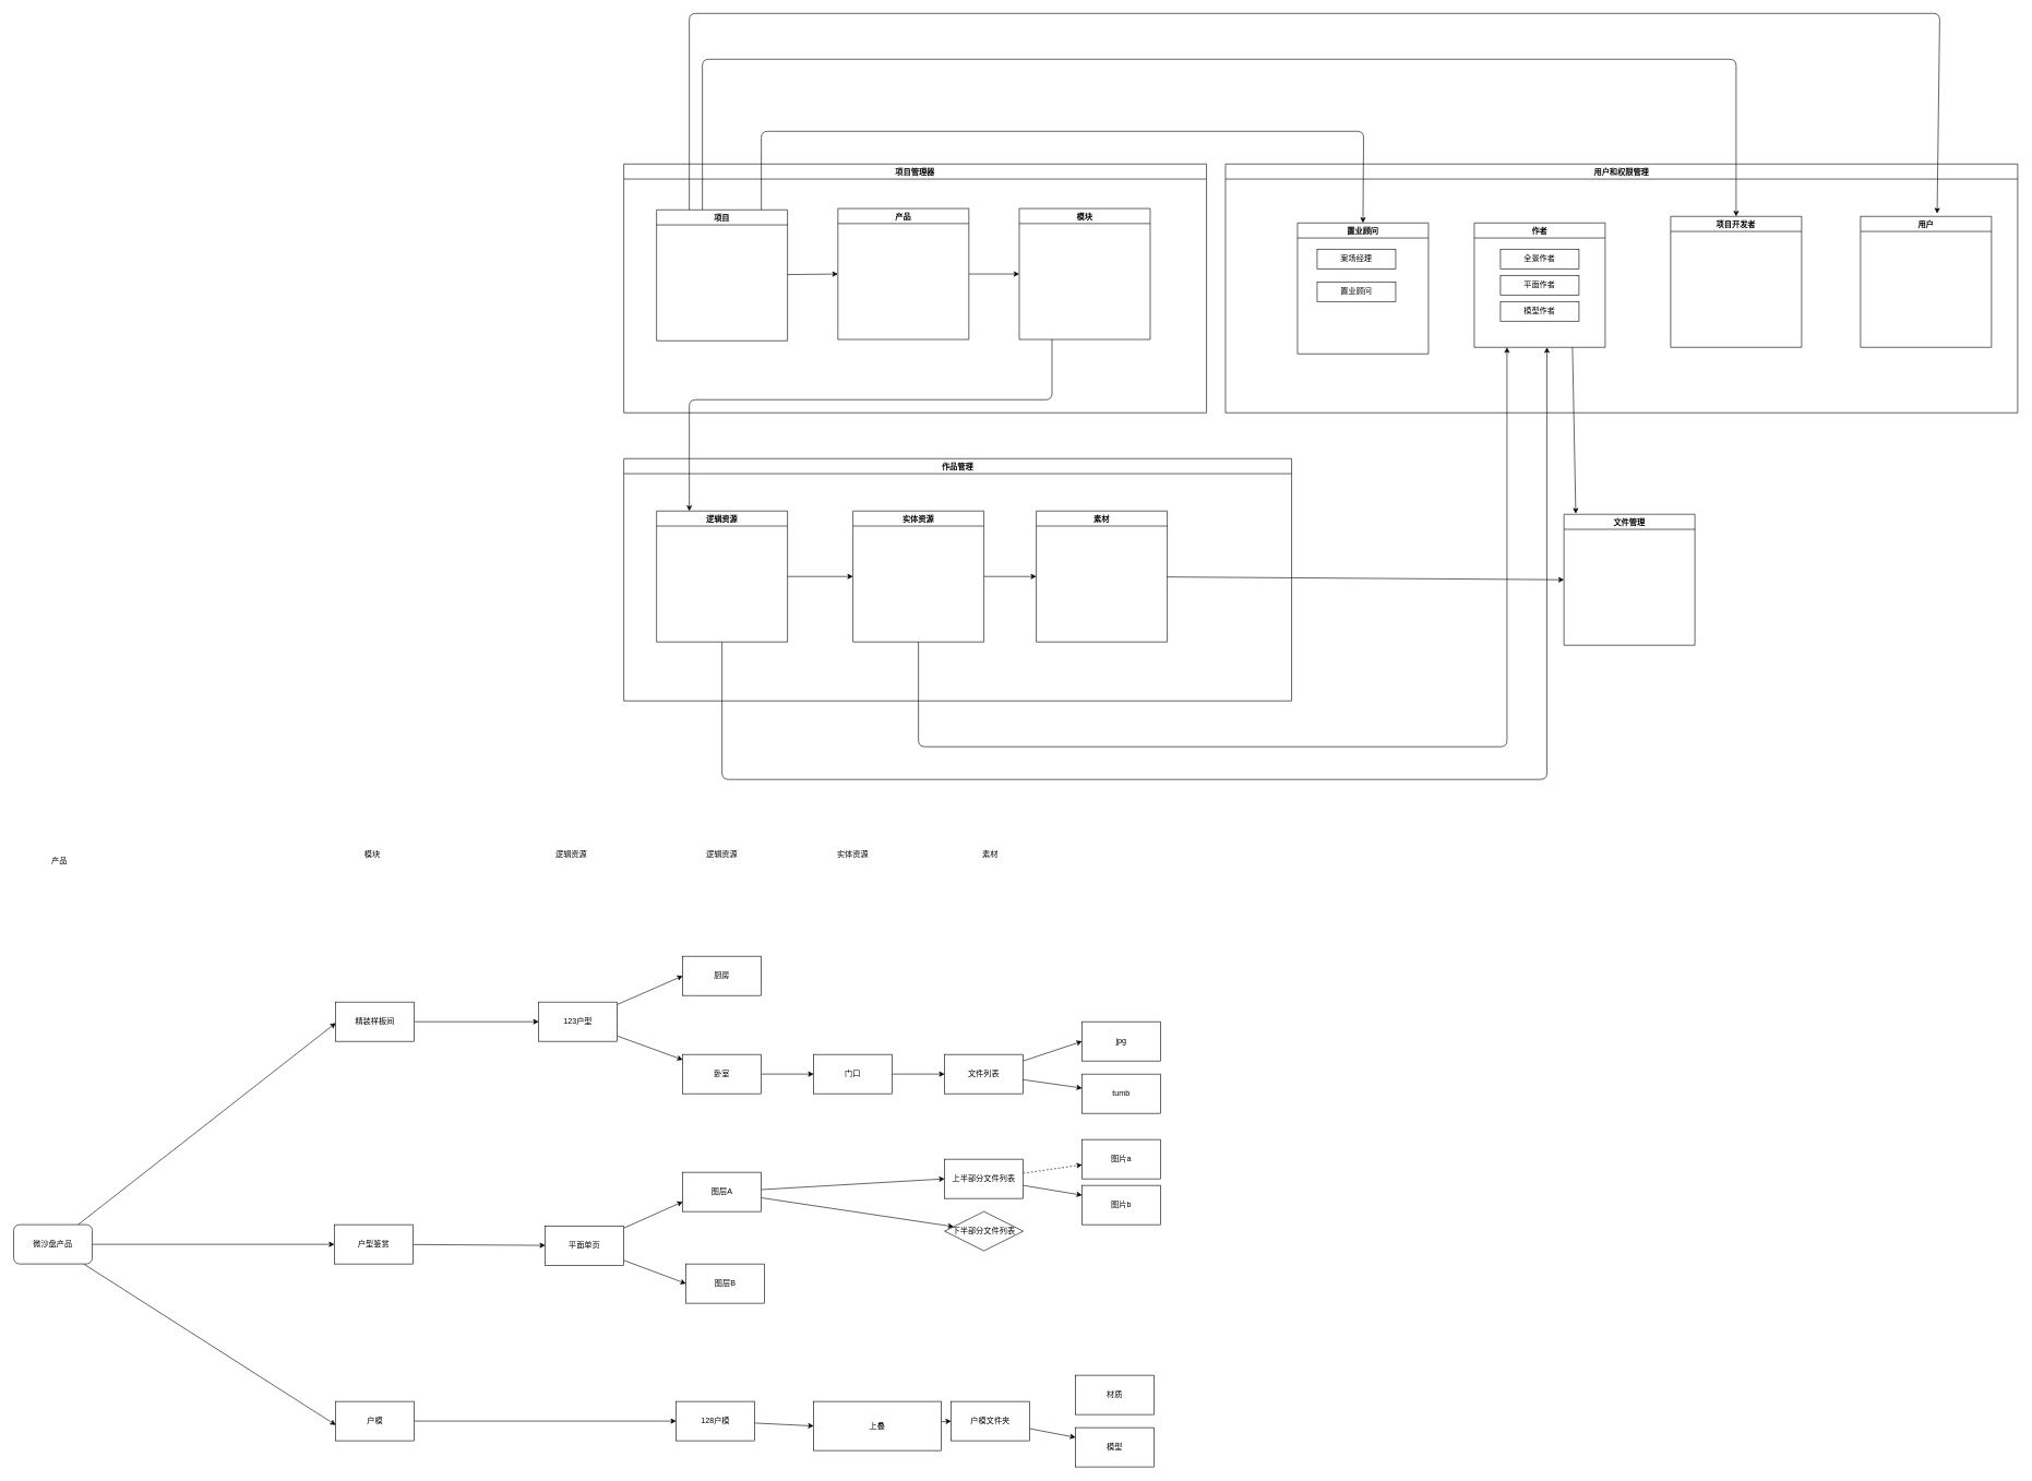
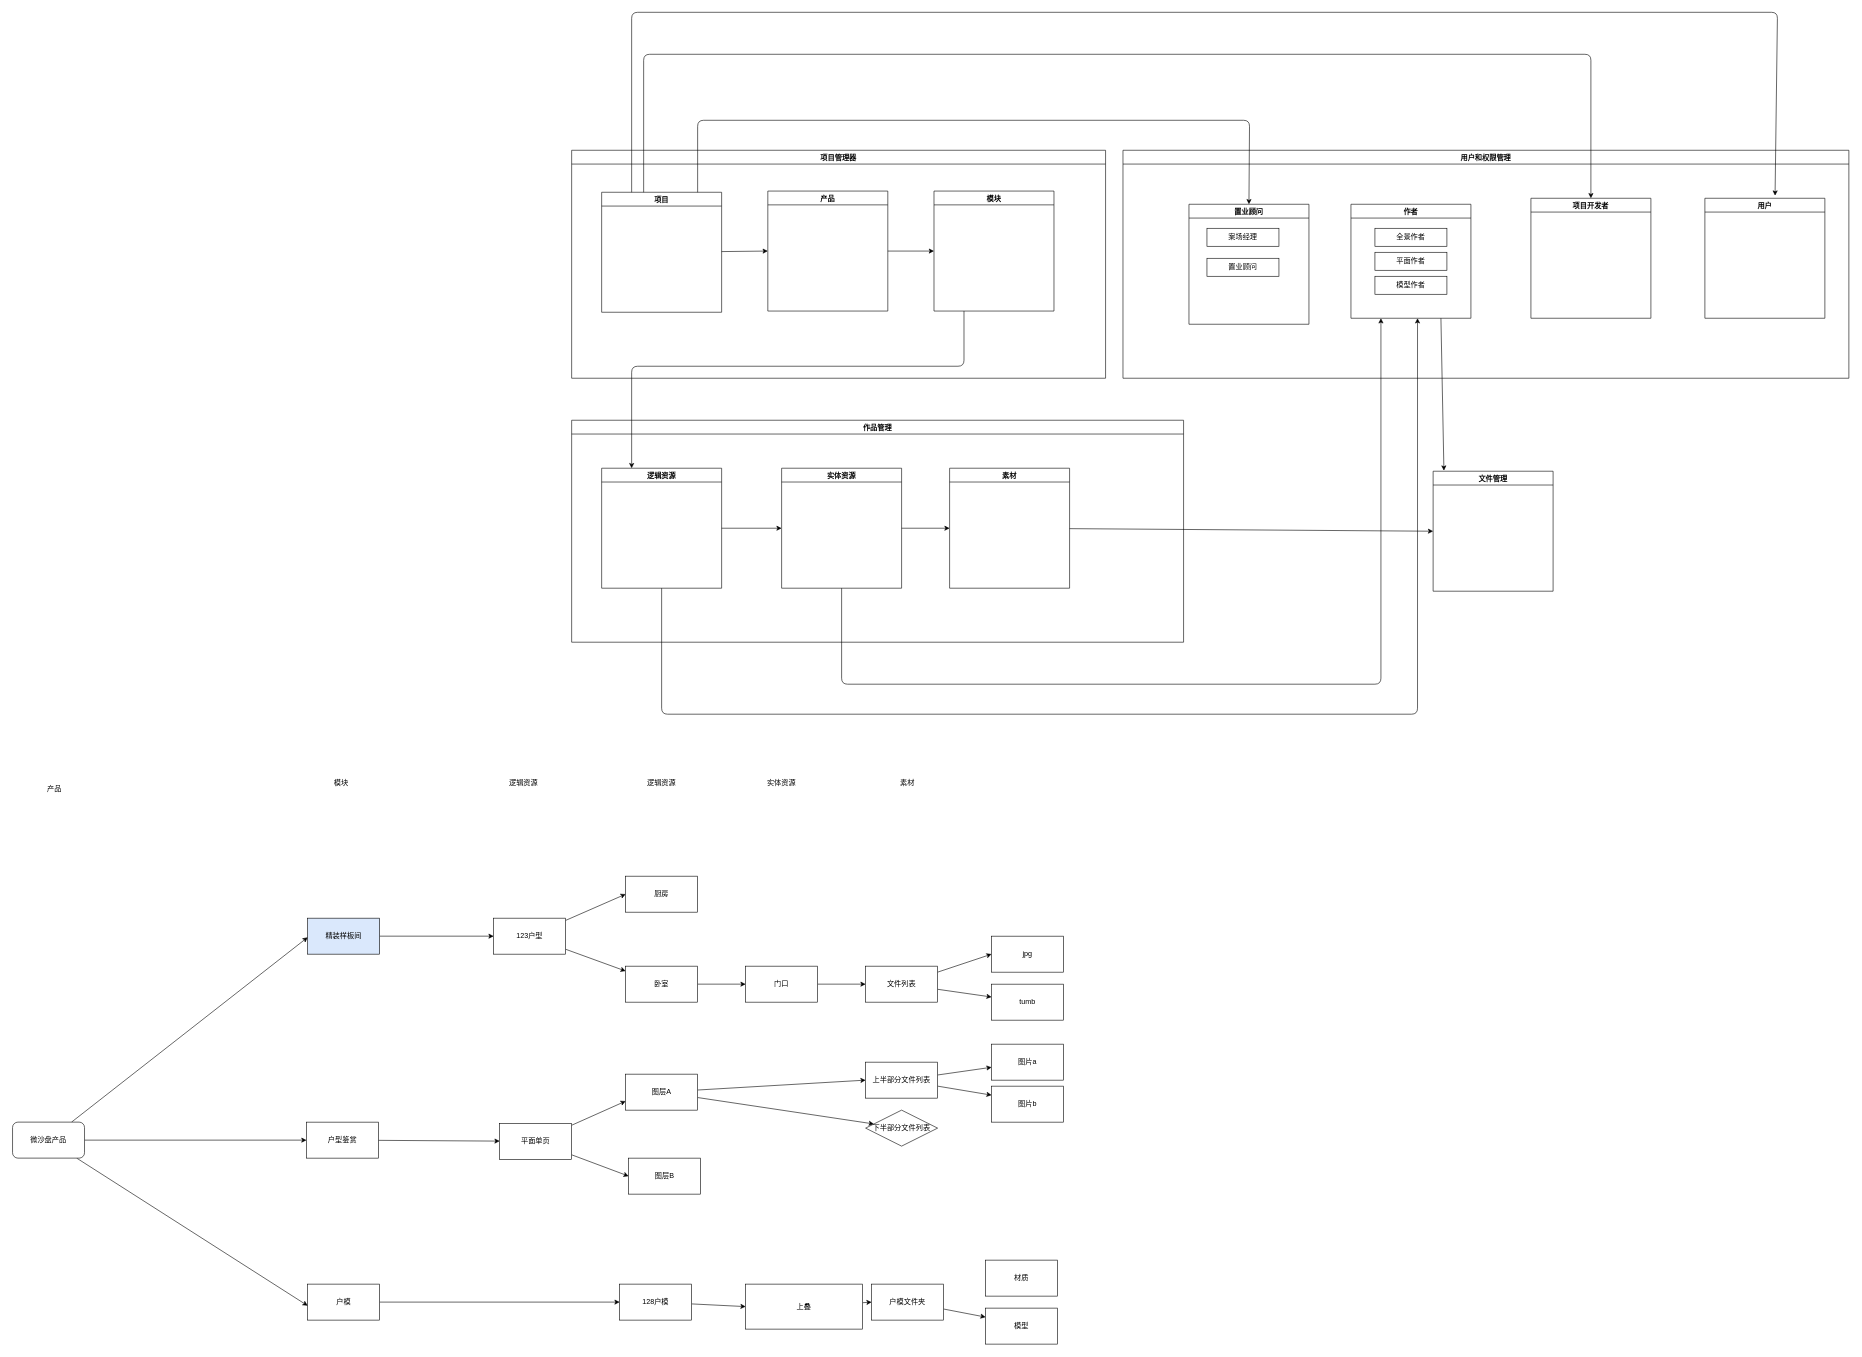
- <mxCell id="67" value="精装样板间" style="rounded=0;whiteSpace=wrap;html=1;" vertex="1" parent="1"><mxGeometry x="512" y="1530" width="120" height="60" as="geometry" /></mxCell>
+ <mxCell id="67" value="精装样板间" style="rounded=0;whiteSpace=wrap;html=1;fillColor=#dae8fc;" vertex="1" parent="1"><mxGeometry x="512" y="1530" width="120" height="60" as="geometry" /></mxCell>
- <mxCell id="43" style="edgeStyle=none;html=1;dashed=1;" edge="1" parent="1" source="45" target="50"><mxGeometry relative="1" as="geometry" /></mxCell>
+ <mxCell id="43" style="edgeStyle=none;html=1;" edge="1" parent="1" source="45" target="50"><mxGeometry relative="1" as="geometry" /></mxCell>
